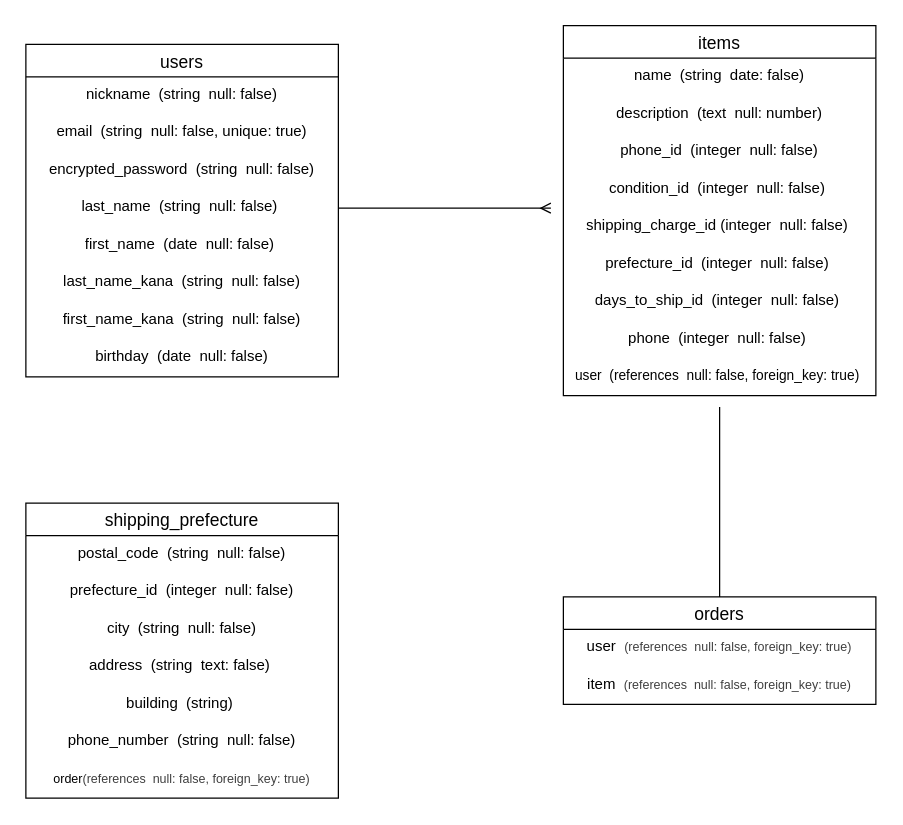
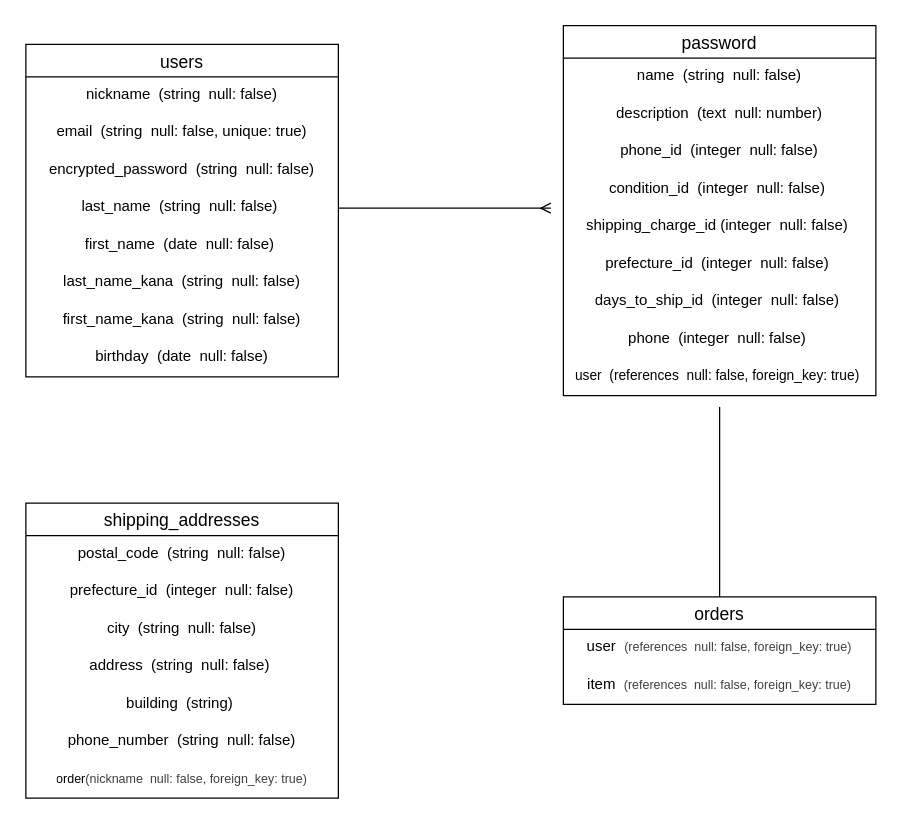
- <mxCell id="12" value="items" style="swimlane;fontStyle=0;childLayout=stackLayout;horizontal=1;startSize=26;horizontalStack=0;resizeParent=1;resizeParentMax=0;resizeLast=0;collapsible=1;marginBottom=0;align=center;fontSize=14;" vertex="1" parent="1"><mxGeometry x="450" y="20" width="250" height="296" as="geometry" /></mxCell>
+ <mxCell id="12" value="password" style="swimlane;fontStyle=0;childLayout=stackLayout;horizontal=1;startSize=26;horizontalStack=0;resizeParent=1;resizeParentMax=0;resizeLast=0;collapsible=1;marginBottom=0;align=center;fontSize=14;" vertex="1" parent="1"><mxGeometry x="450" y="20" width="250" height="296" as="geometry" /></mxCell>
- <mxCell id="13" value="name&amp;nbsp; (string&amp;nbsp; date: false)　" style="text;strokeColor=none;fillColor=none;spacingLeft=4;spacingRight=4;overflow=hidden;rotatable=0;points=[[0,0.5],[1,0.5]];portConstraint=eastwest;fontSize=12;whiteSpace=wrap;html=1;align=center;" vertex="1" parent="12"><mxGeometry y="26" width="250" height="30" as="geometry" /></mxCell>
+ <mxCell id="13" value="name&amp;nbsp; (string&amp;nbsp; null: false)　" style="text;strokeColor=none;fillColor=none;spacingLeft=4;spacingRight=4;overflow=hidden;rotatable=0;points=[[0,0.5],[1,0.5]];portConstraint=eastwest;fontSize=12;whiteSpace=wrap;html=1;align=center;" vertex="1" parent="12"><mxGeometry y="26" width="250" height="30" as="geometry" /></mxCell>
- <mxCell id="22" value="shipping_prefecture" style="swimlane;fontStyle=0;childLayout=stackLayout;horizontal=1;startSize=26;horizontalStack=0;resizeParent=1;resizeParentMax=0;resizeLast=0;collapsible=1;marginBottom=0;align=center;fontSize=14;" vertex="1" parent="1"><mxGeometry x="20" y="402" width="250" height="236" as="geometry" /></mxCell>
+ <mxCell id="22" value="shipping_addresses" style="swimlane;fontStyle=0;childLayout=stackLayout;horizontal=1;startSize=26;horizontalStack=0;resizeParent=1;resizeParentMax=0;resizeLast=0;collapsible=1;marginBottom=0;align=center;fontSize=14;" vertex="1" parent="1"><mxGeometry x="20" y="402" width="250" height="236" as="geometry" /></mxCell>
- <mxCell id="26" value="address&amp;nbsp; (string&amp;nbsp; text: false)&amp;nbsp;" style="text;strokeColor=none;fillColor=none;spacingLeft=4;spacingRight=4;overflow=hidden;rotatable=0;points=[[0,0.5],[1,0.5]];portConstraint=eastwest;fontSize=12;whiteSpace=wrap;html=1;align=center;" vertex="1" parent="22"><mxGeometry y="116" width="250" height="30" as="geometry" /></mxCell>
+ <mxCell id="26" value="address&amp;nbsp; (string&amp;nbsp; null: false)&amp;nbsp;" style="text;strokeColor=none;fillColor=none;spacingLeft=4;spacingRight=4;overflow=hidden;rotatable=0;points=[[0,0.5],[1,0.5]];portConstraint=eastwest;fontSize=12;whiteSpace=wrap;html=1;align=center;" vertex="1" parent="22"><mxGeometry y="116" width="250" height="30" as="geometry" /></mxCell>
- <mxCell id="29" value="&lt;font style=&quot;font-size: 10px;&quot;&gt;order&lt;span style=&quot;color: rgb(63, 63, 63);&quot;&gt;(references&amp;nbsp; null: false, foreign_key: true)&lt;/span&gt;&lt;/font&gt;" style="text;strokeColor=none;fillColor=none;spacingLeft=4;spacingRight=4;overflow=hidden;rotatable=0;points=[[0,0.5],[1,0.5]];portConstraint=eastwest;fontSize=12;whiteSpace=wrap;html=1;align=center;" vertex="1" parent="22"><mxGeometry y="206" width="250" height="30" as="geometry" /></mxCell>
+ <mxCell id="29" value="&lt;font style=&quot;font-size: 10px;&quot;&gt;order&lt;span style=&quot;color: rgb(63, 63, 63);&quot;&gt;(nickname&amp;nbsp; null: false, foreign_key: true)&lt;/span&gt;&lt;/font&gt;" style="text;strokeColor=none;fillColor=none;spacingLeft=4;spacingRight=4;overflow=hidden;rotatable=0;points=[[0,0.5],[1,0.5]];portConstraint=eastwest;fontSize=12;whiteSpace=wrap;html=1;align=center;" vertex="1" parent="22"><mxGeometry y="206" width="250" height="30" as="geometry" /></mxCell>
